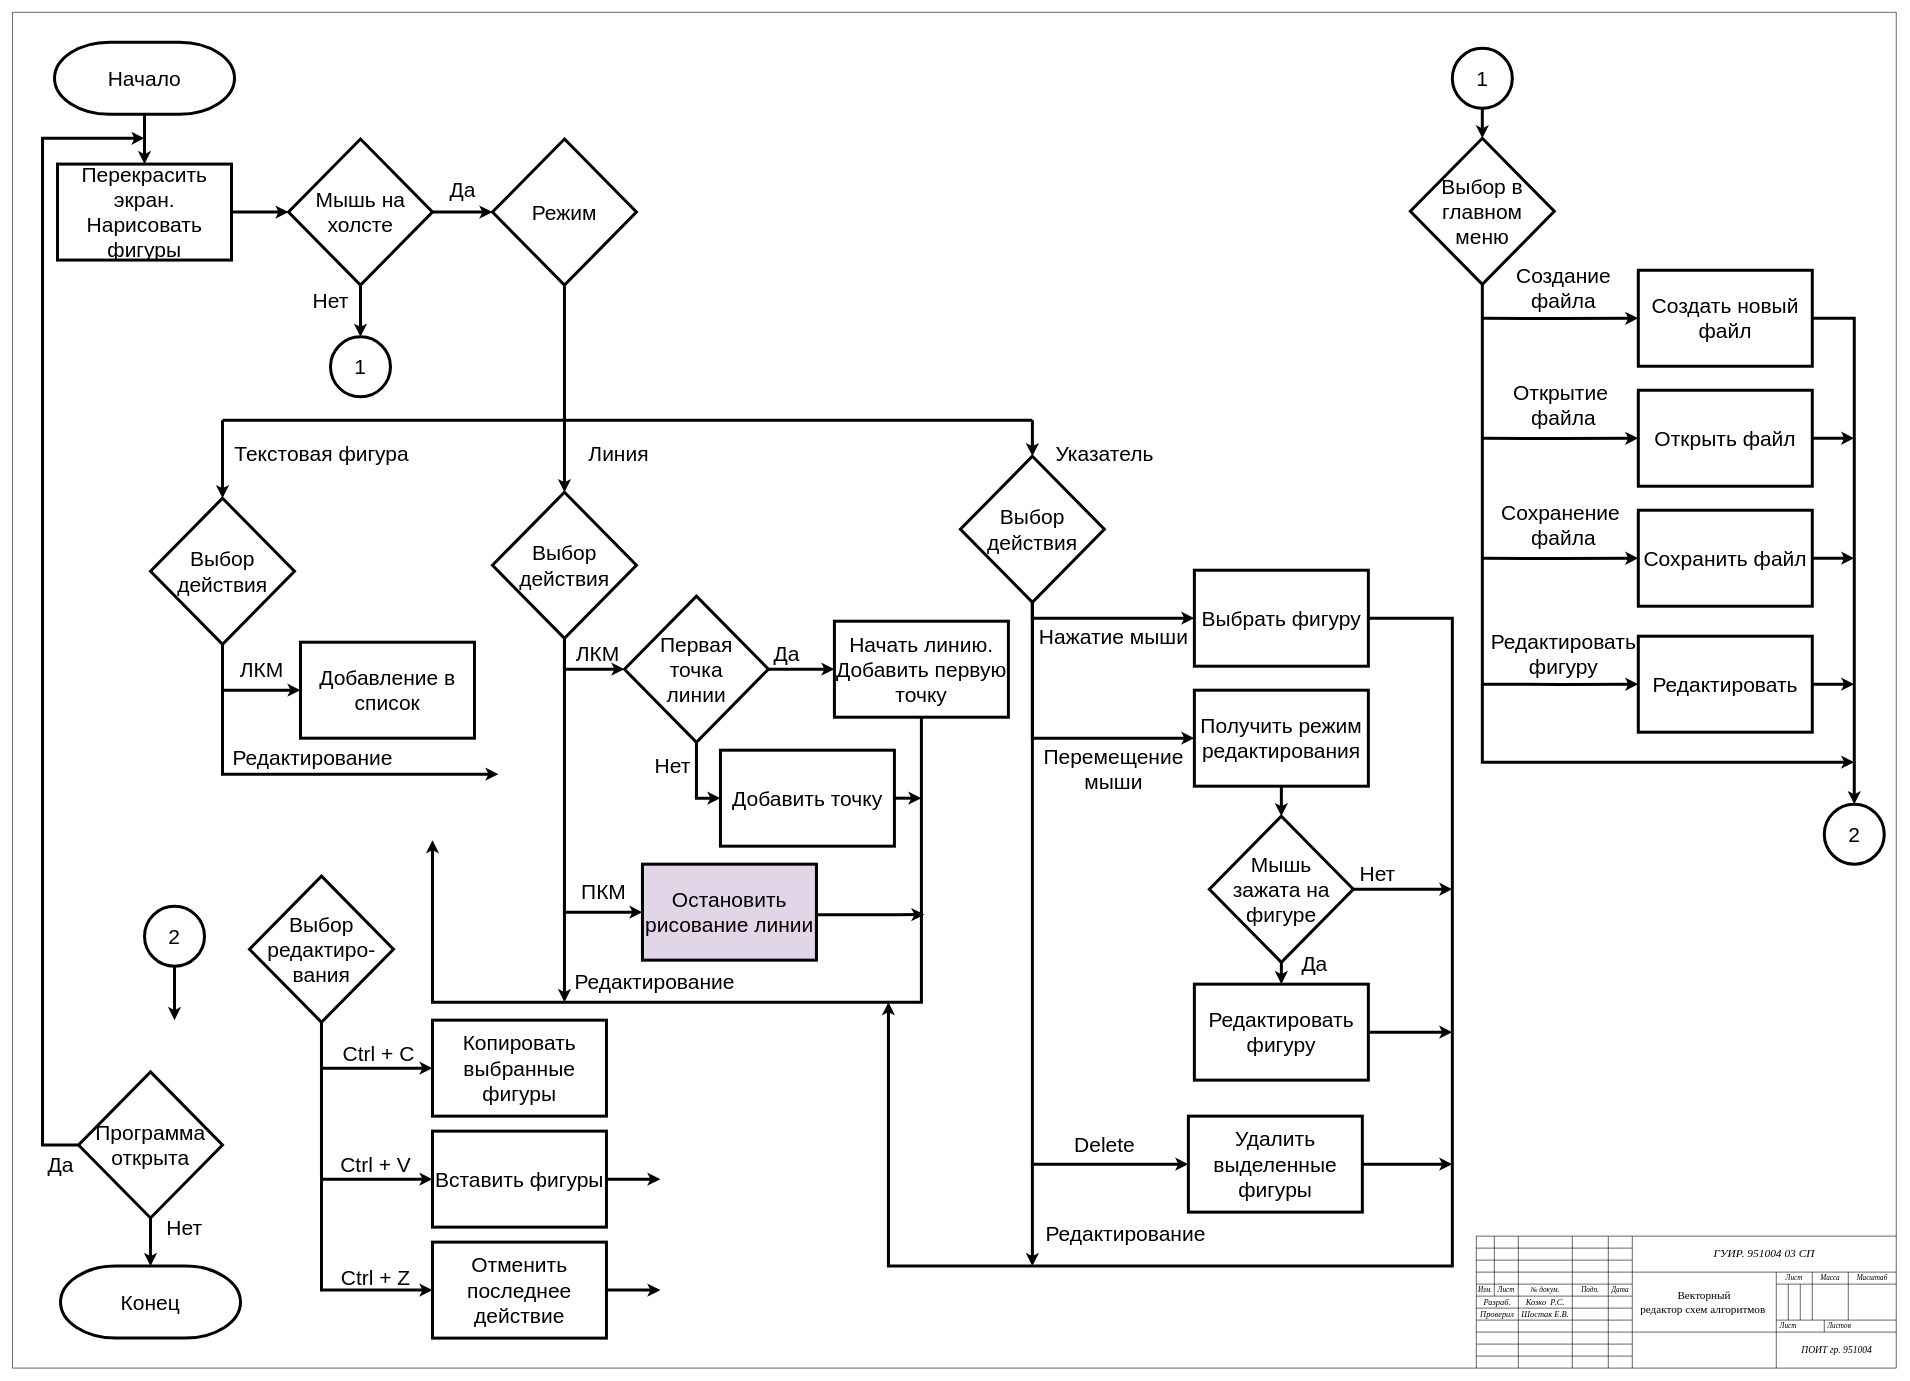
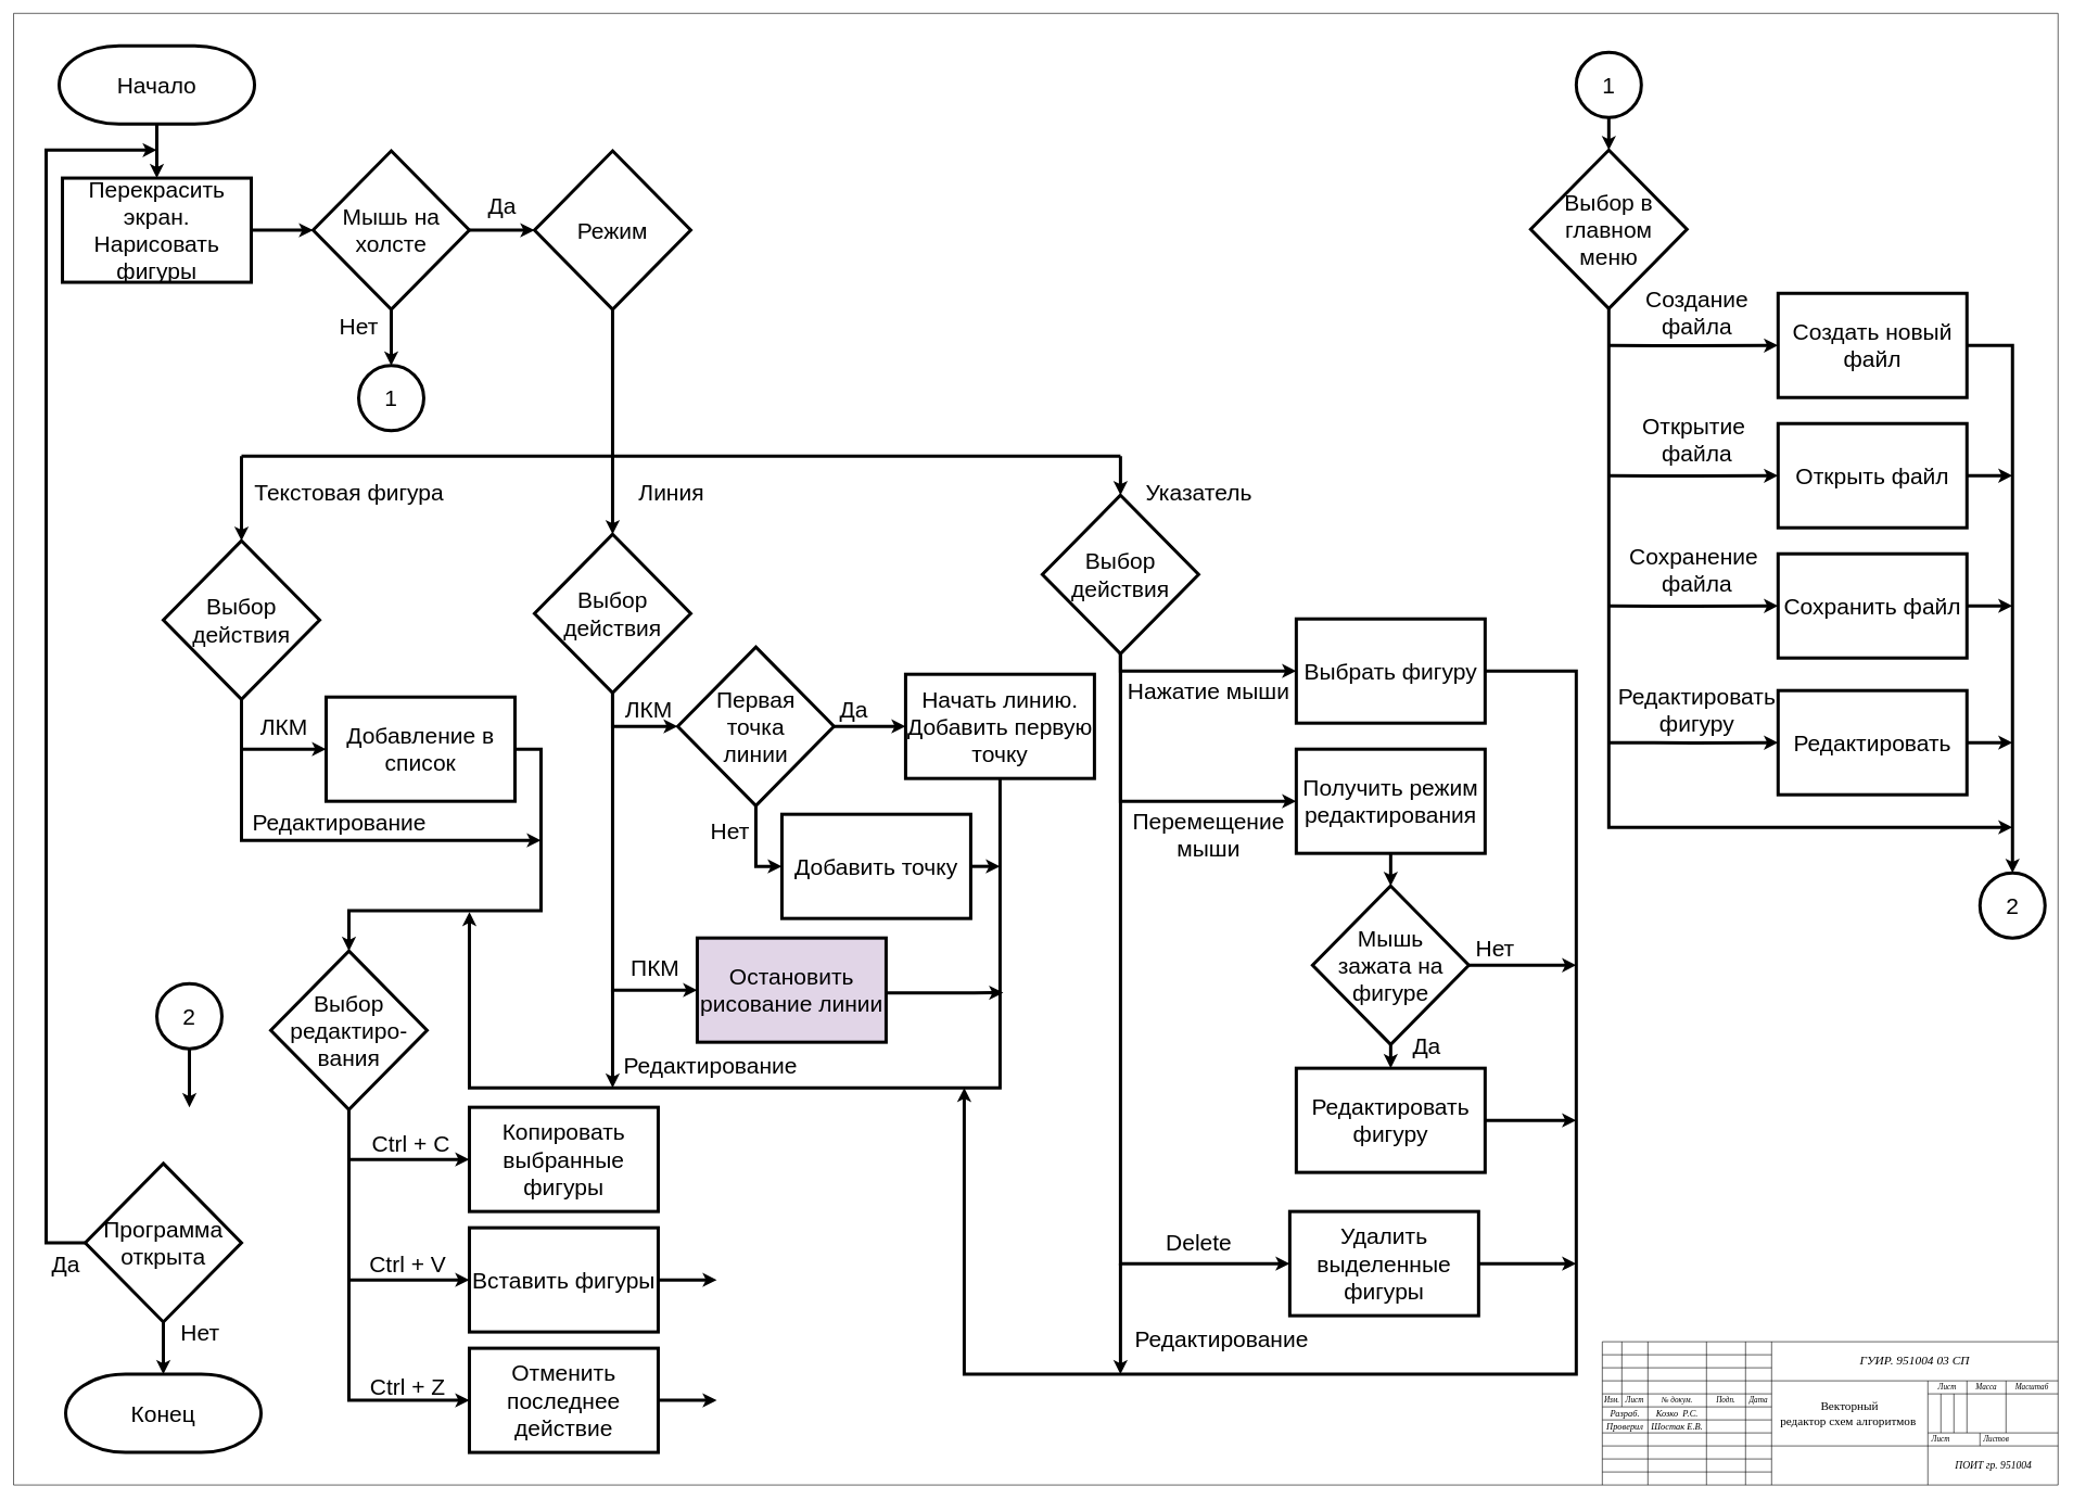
+ <mxCell id="87" style="edgeStyle=orthogonalEdgeStyle;rounded=0;orthogonalLoop=1;jettySize=auto;html=1;exitX=1;exitY=0.5;exitDx=0;exitDy=0;fontSize=35;entryX=0.5;entryY=0;entryDx=0;entryDy=0;entryPerimeter=0;strokeWidth=5;" parent="1" source="88" target="128" edge="1"><mxGeometry relative="1" as="geometry"><mxPoint x="830" y="1650" as="targetPoint" /><Array as="points"><mxPoint x="830" y="1150" /><mxPoint x="830" y="1398" /><mxPoint x="535" y="1398" /></Array></mxGeometry></mxCell>
